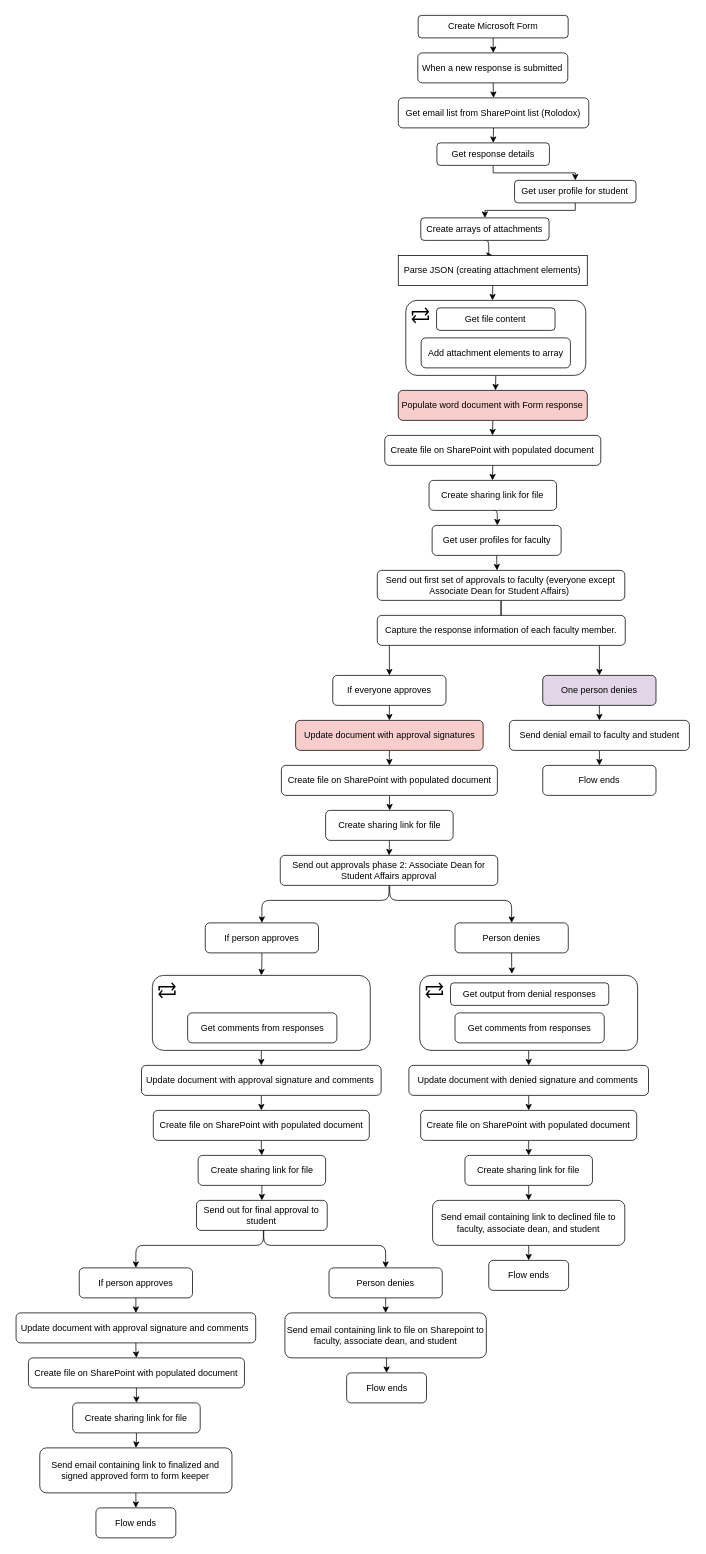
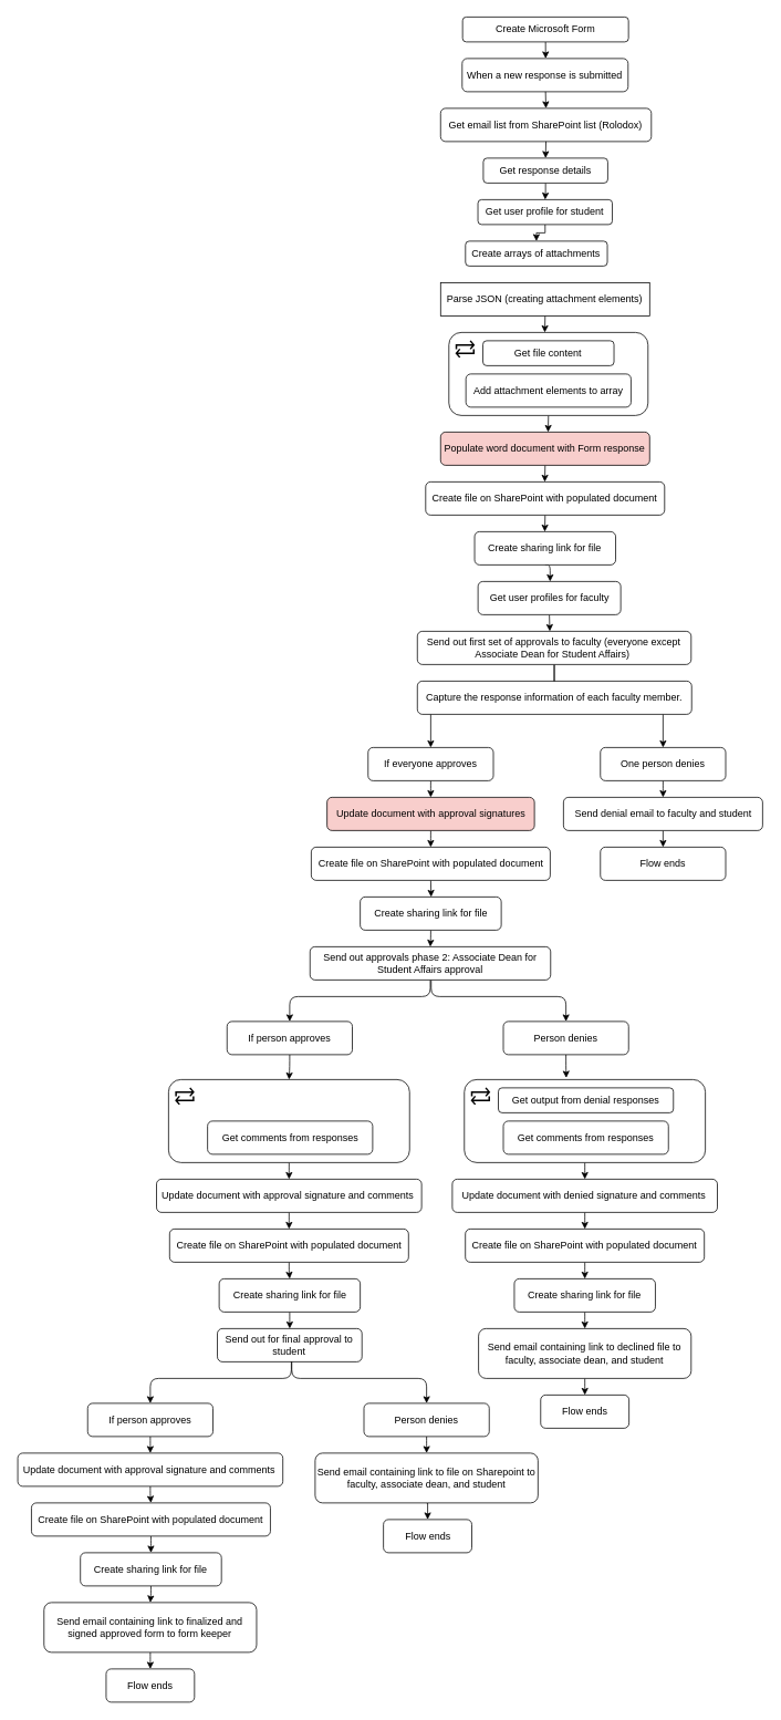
- <mxCell id="97" value="Get user profile for student" style="whiteSpace=wrap;html=1;rounded=1;" parent="1" vertex="1"><mxGeometry x="685.38" y="240" width="162" height="30" as="geometry" /></mxCell>
+ <mxCell id="97" value="Get user profile for student" style="whiteSpace=wrap;html=1;rounded=1;" parent="1" vertex="1"><mxGeometry x="575.38" y="240" width="162" height="30" as="geometry" /></mxCell>
- <mxCell id="8" style="edgeStyle=elbowEdgeStyle;orthogonalLoop=1;jettySize=auto;html=1;exitX=0.5;exitY=1;exitDx=0;exitDy=0;entryX=0.5;entryY=0;entryDx=0;entryDy=0;" parent="1" source="9" target="13" edge="1"><mxGeometry relative="1" as="geometry" /></mxCell>
- <mxCell id="34" value="One person denies" style="whiteSpace=wrap;html=1;rounded=1;fillColor=#e1d5e7;" parent="1" vertex="1"><mxGeometry x="723" y="900" width="151" height="40" as="geometry" /></mxCell>
+ <mxCell id="34" value="One person denies" style="whiteSpace=wrap;html=1;rounded=1;" parent="1" vertex="1"><mxGeometry x="723" y="900" width="151" height="40" as="geometry" /></mxCell>
